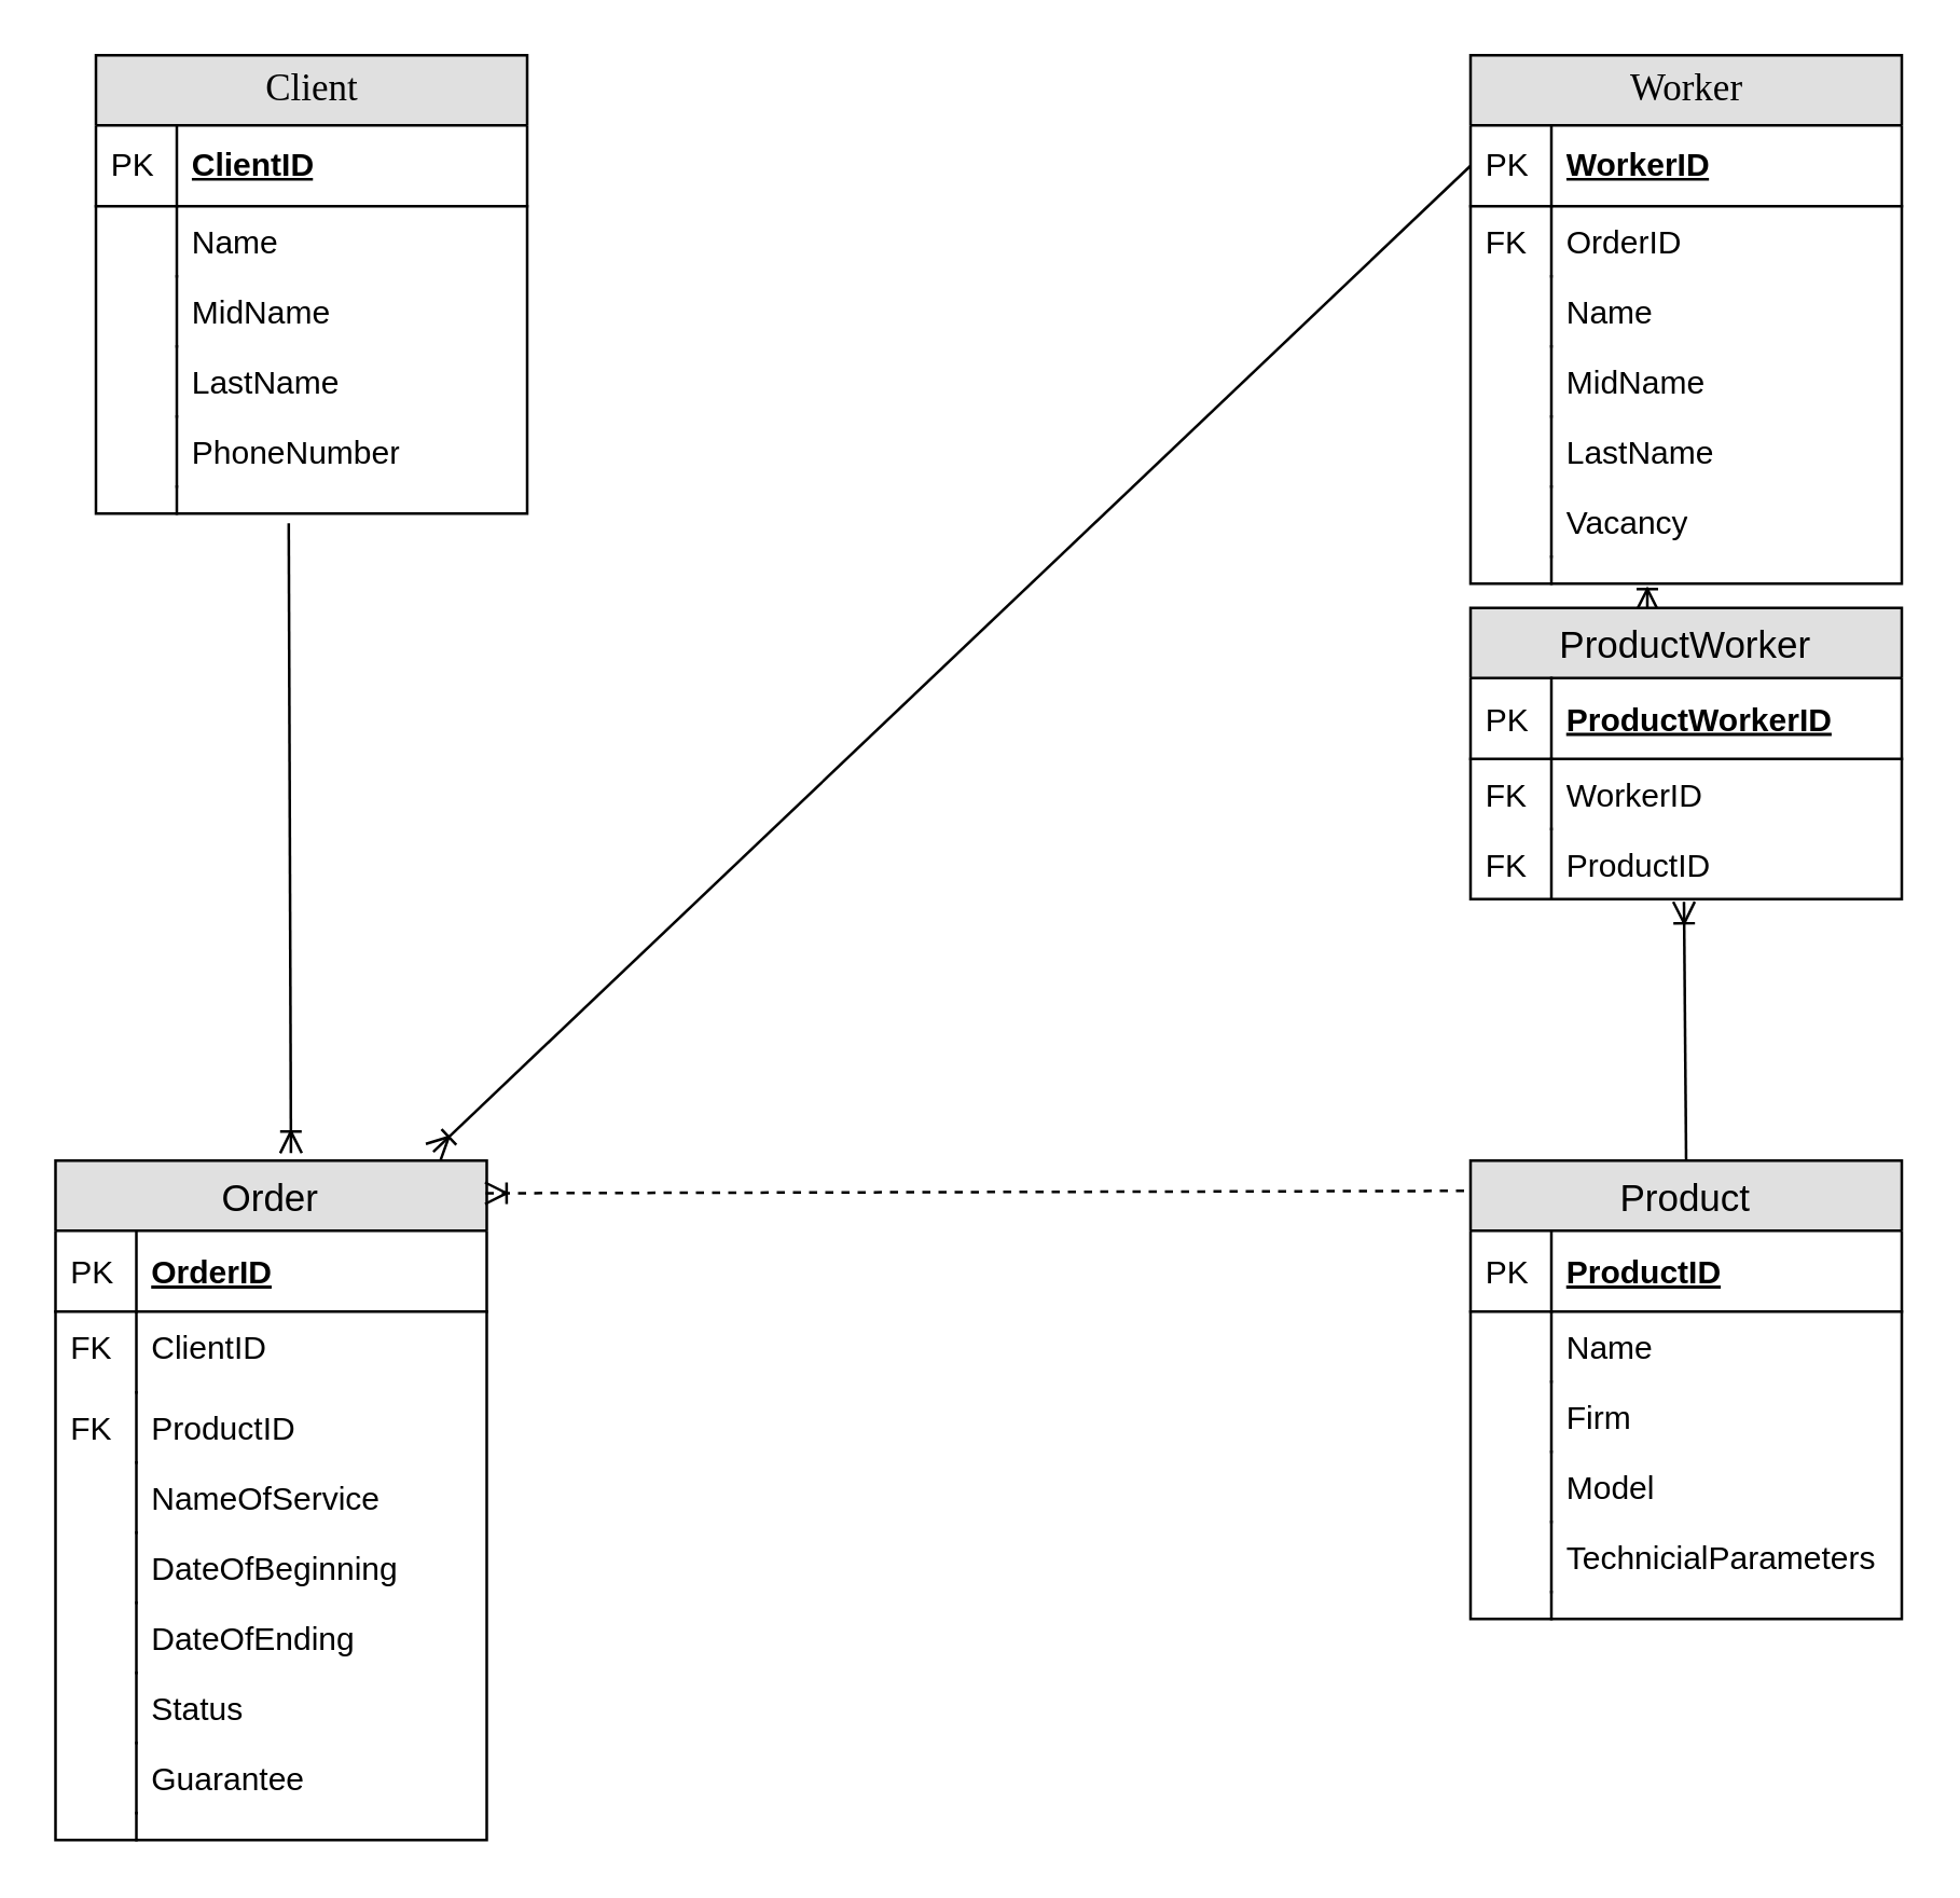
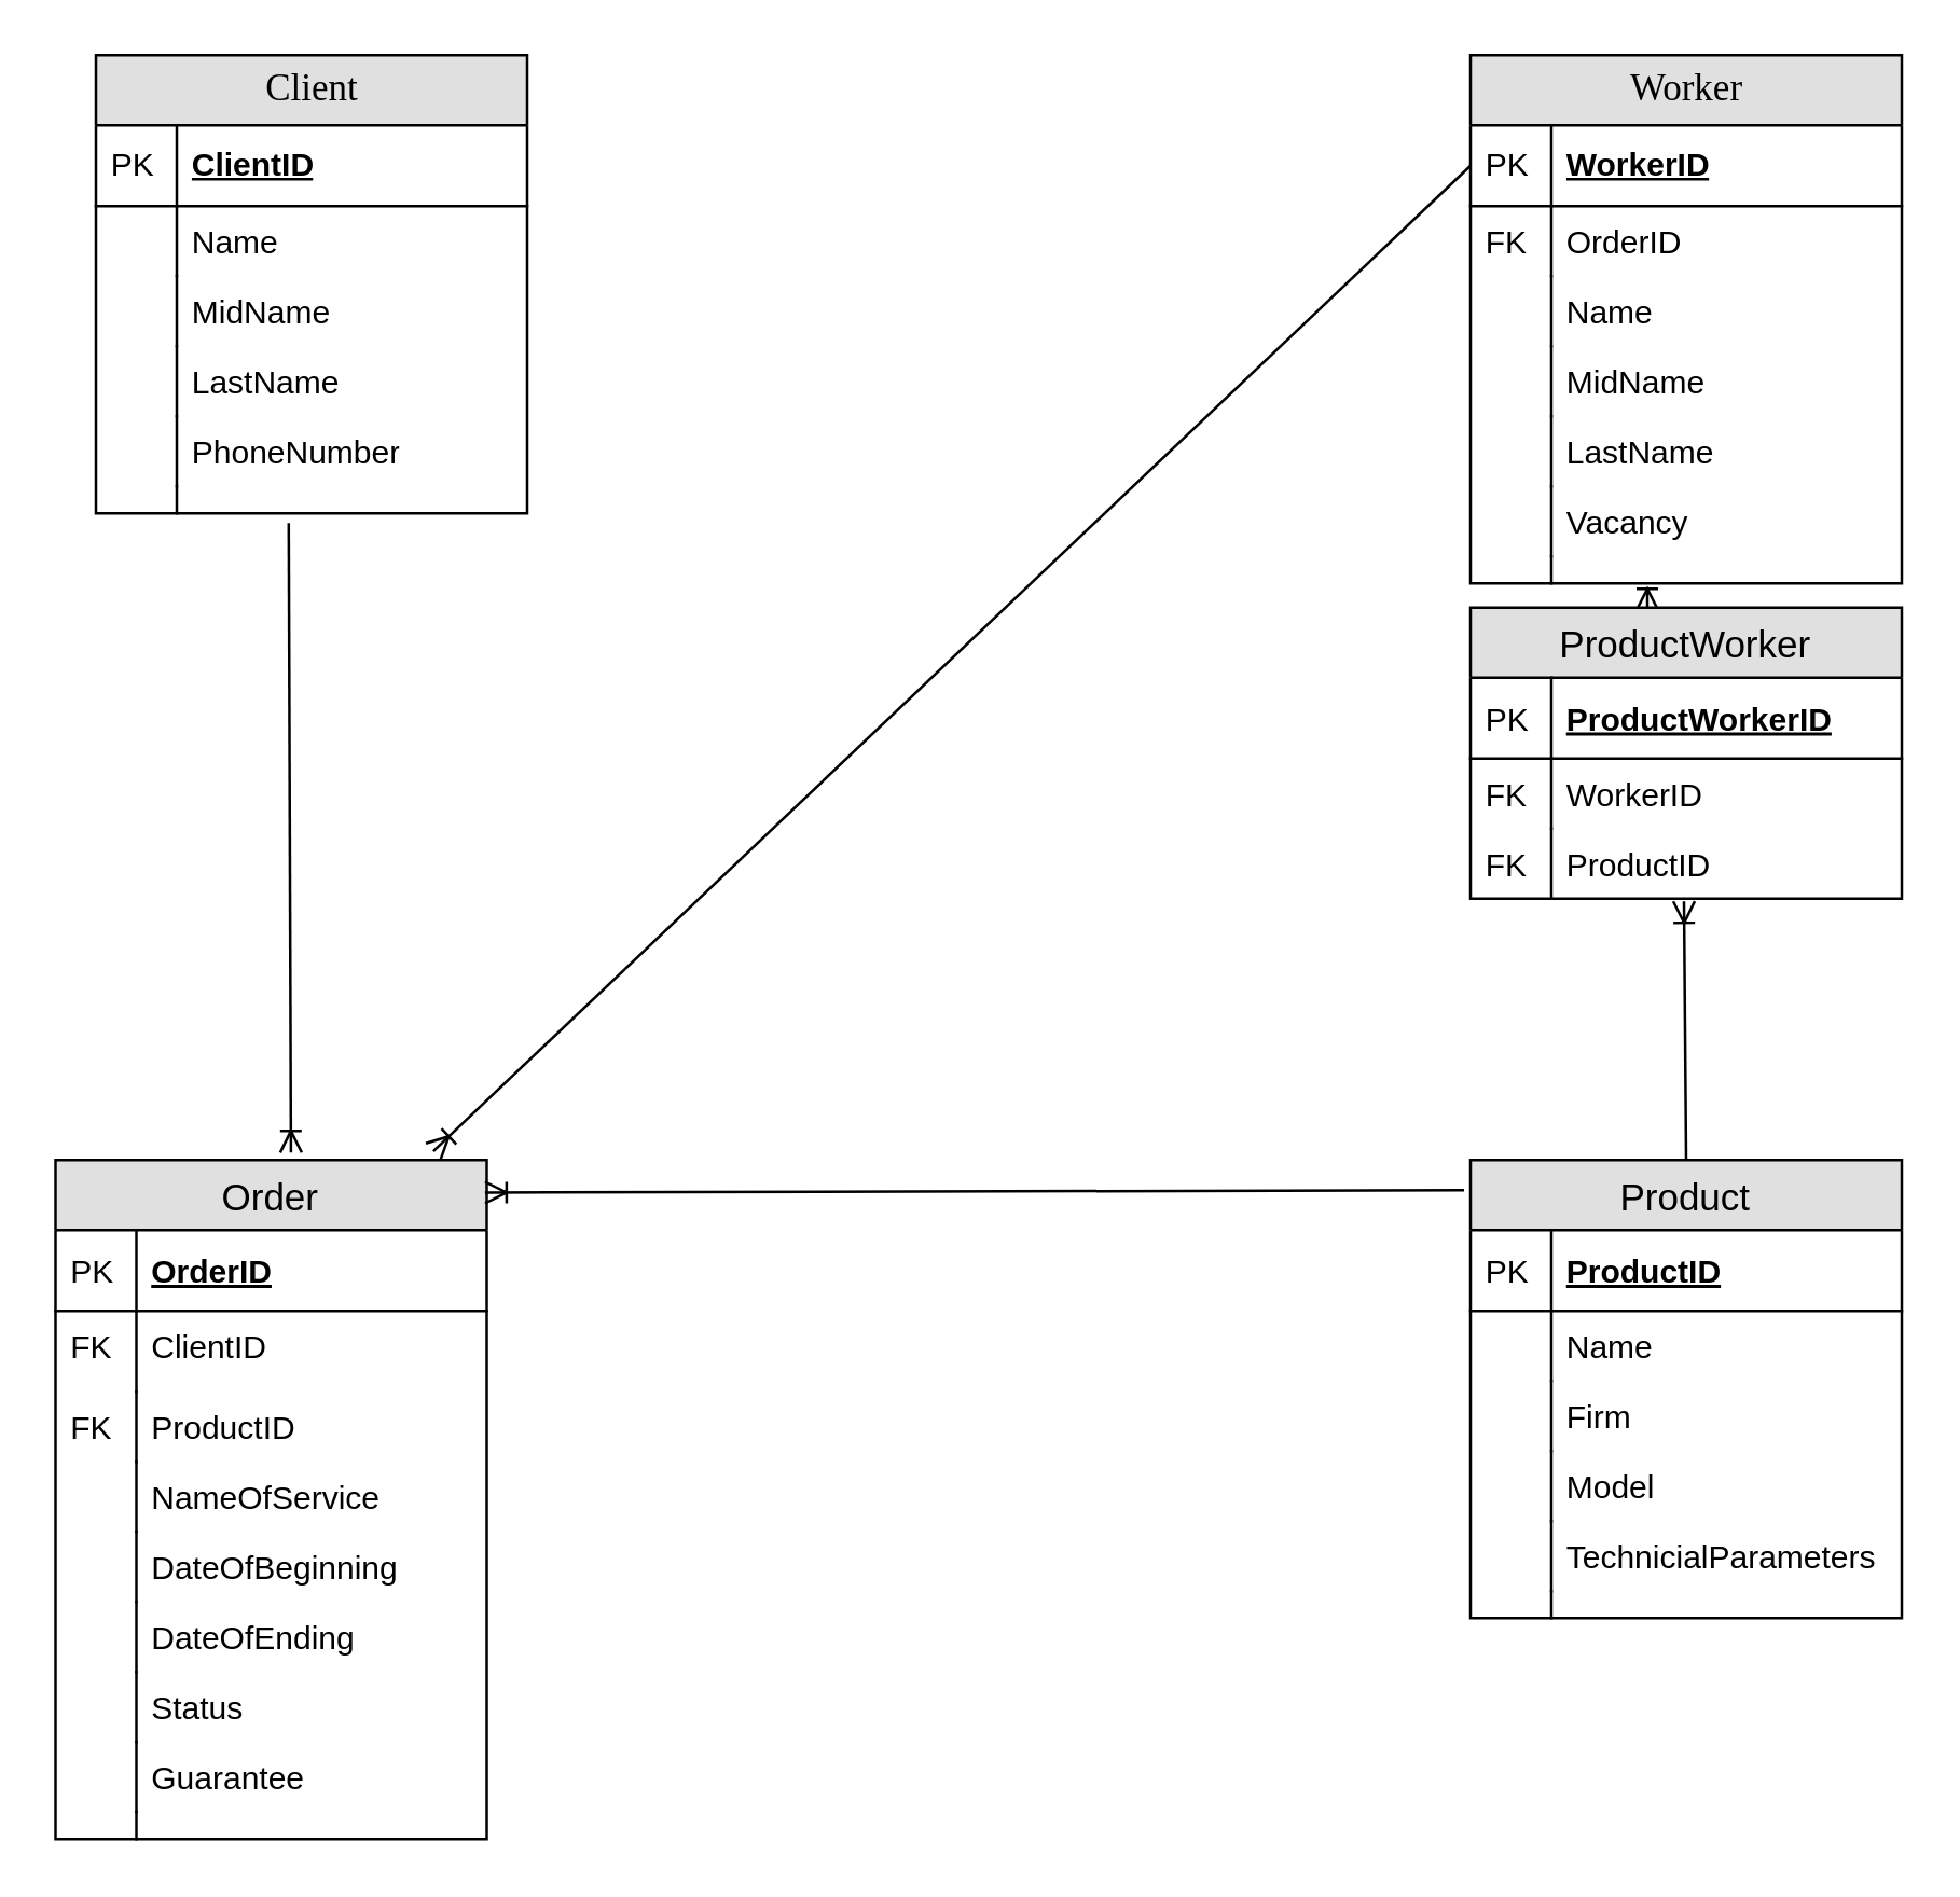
- <mxCell id="71" value="" style="fontSize=12;html=1;endArrow=ERoneToMany;entryX=0.996;entryY=0.048;entryDx=0;entryDy=0;entryPerimeter=0;exitX=-0.015;exitY=0.066;exitDx=0;exitDy=0;exitPerimeter=0;dashed=1;" parent="1" source="49" target="30" edge="1"><mxGeometry width="100" height="100" relative="1" as="geometry"><mxPoint x="435" y="341" as="sourcePoint" /><mxPoint x="255" y="461" as="targetPoint" /></mxGeometry></mxCell>
+ <mxCell id="71" value="" style="fontSize=12;html=1;endArrow=ERoneToMany;entryX=0.996;entryY=0.048;entryDx=0;entryDy=0;entryPerimeter=0;exitX=-0.015;exitY=0.066;exitDx=0;exitDy=0;exitPerimeter=0;" parent="1" source="49" target="30" edge="1"><mxGeometry width="100" height="100" relative="1" as="geometry"><mxPoint x="435" y="341" as="sourcePoint" /><mxPoint x="255" y="461" as="targetPoint" /></mxGeometry></mxCell>
